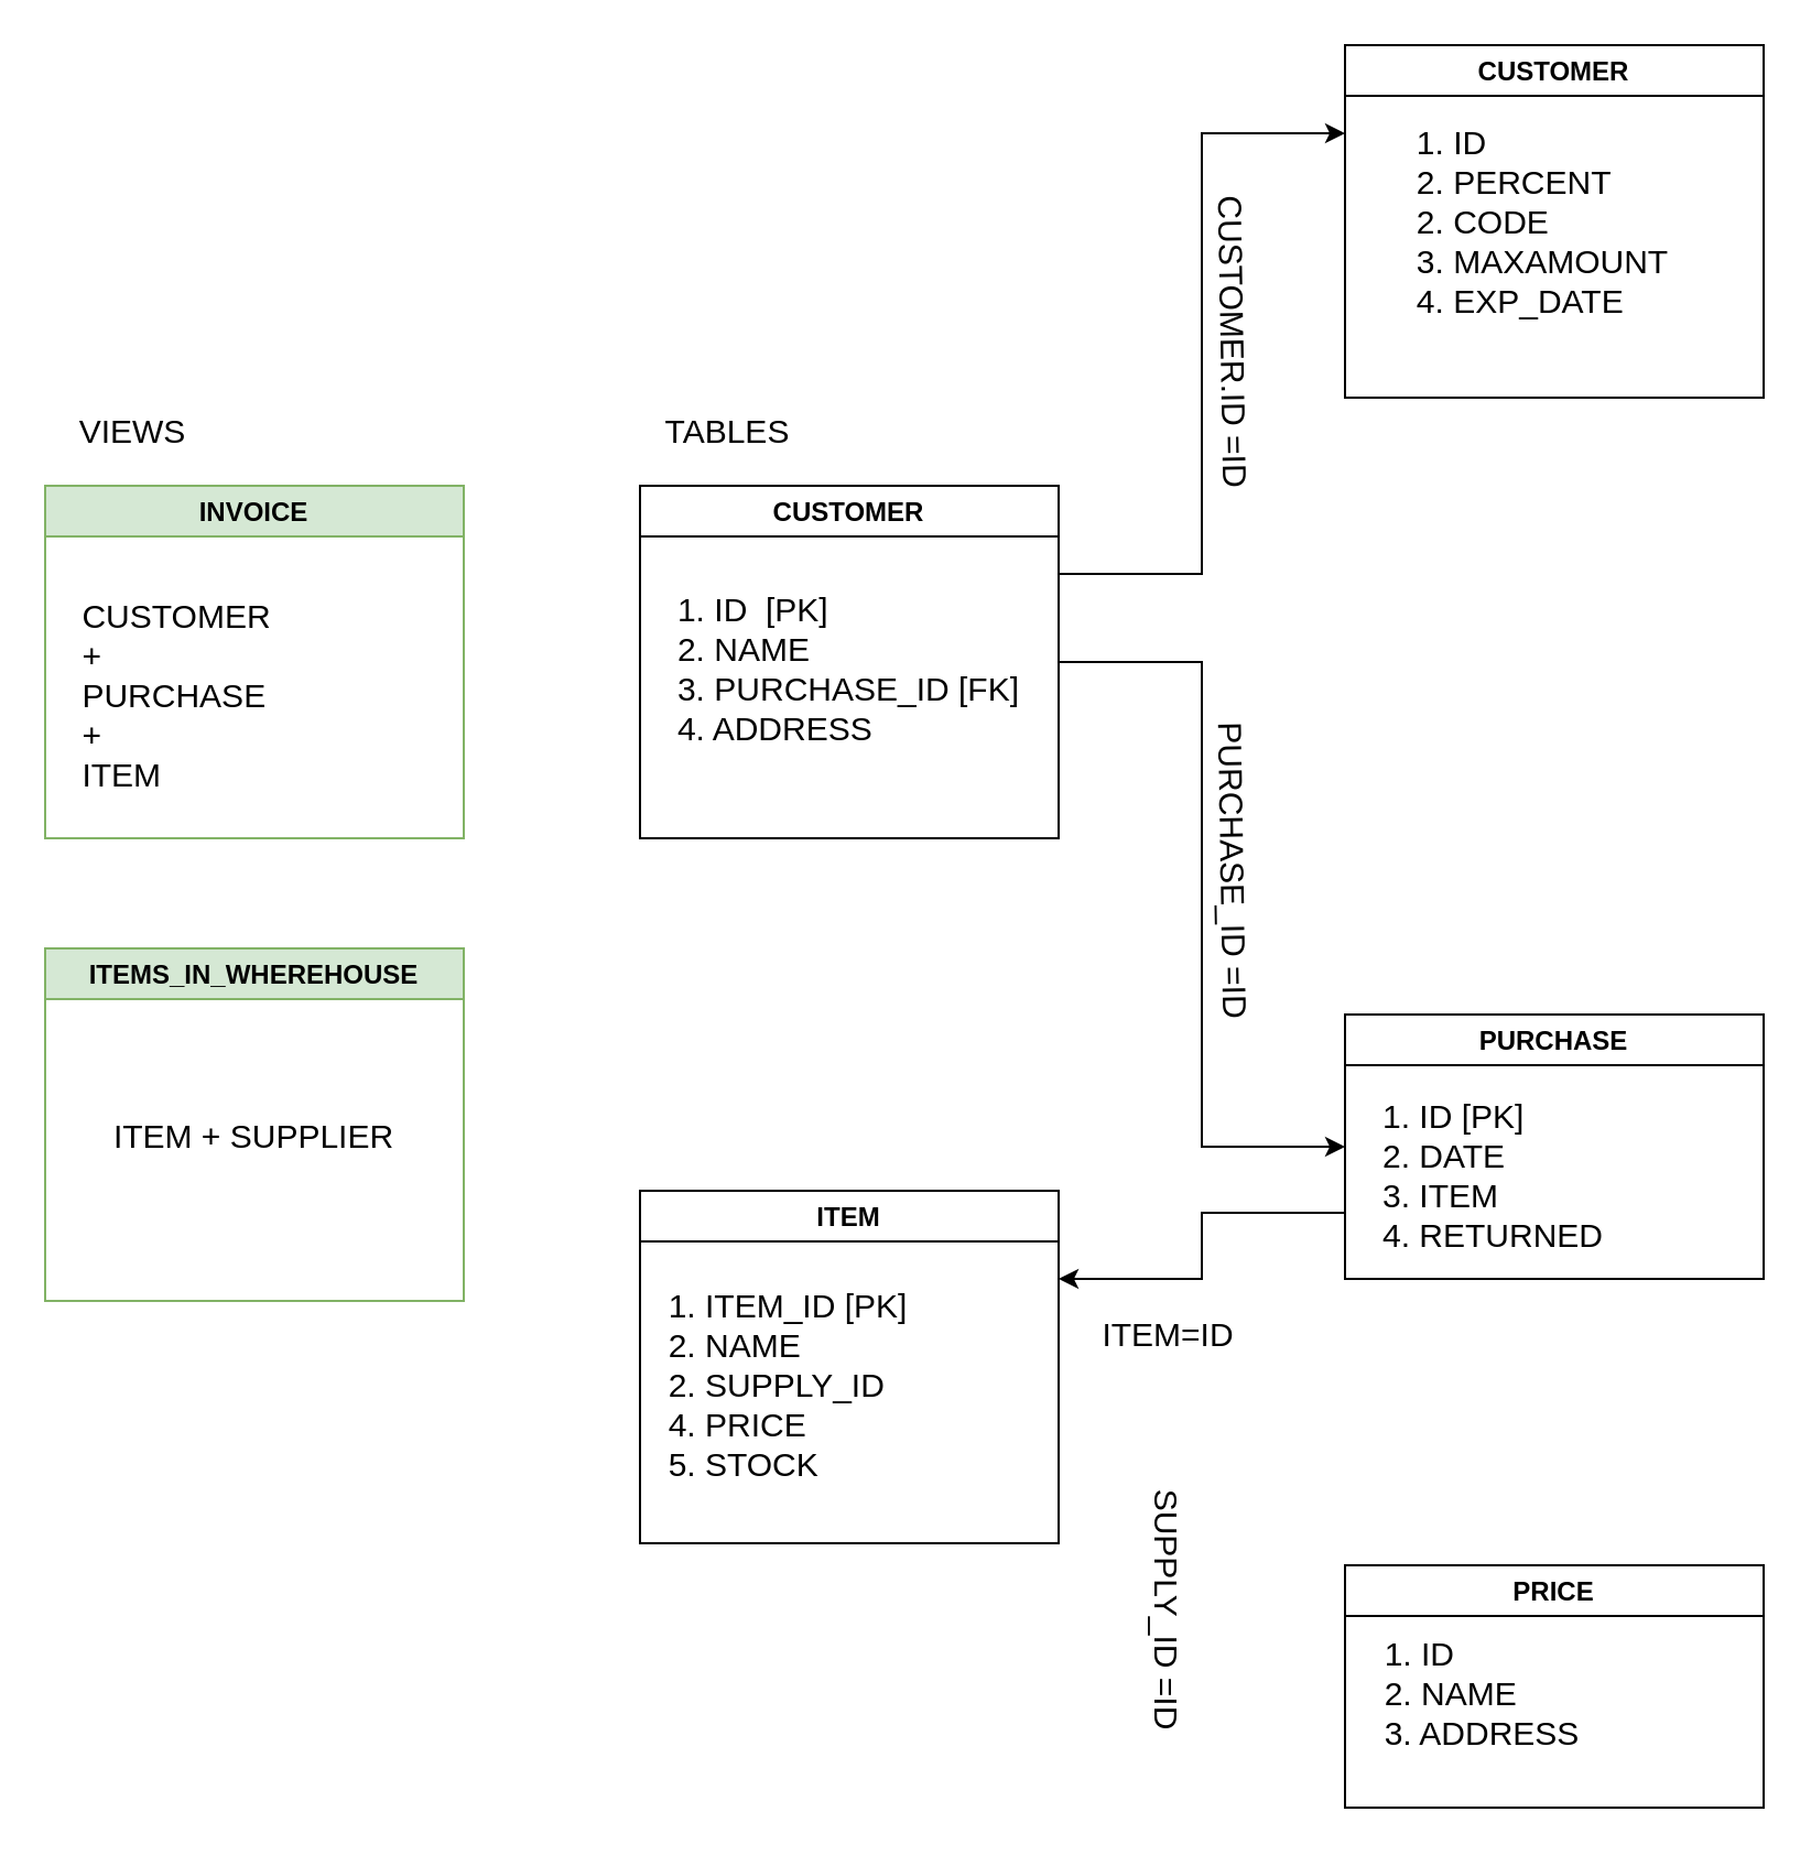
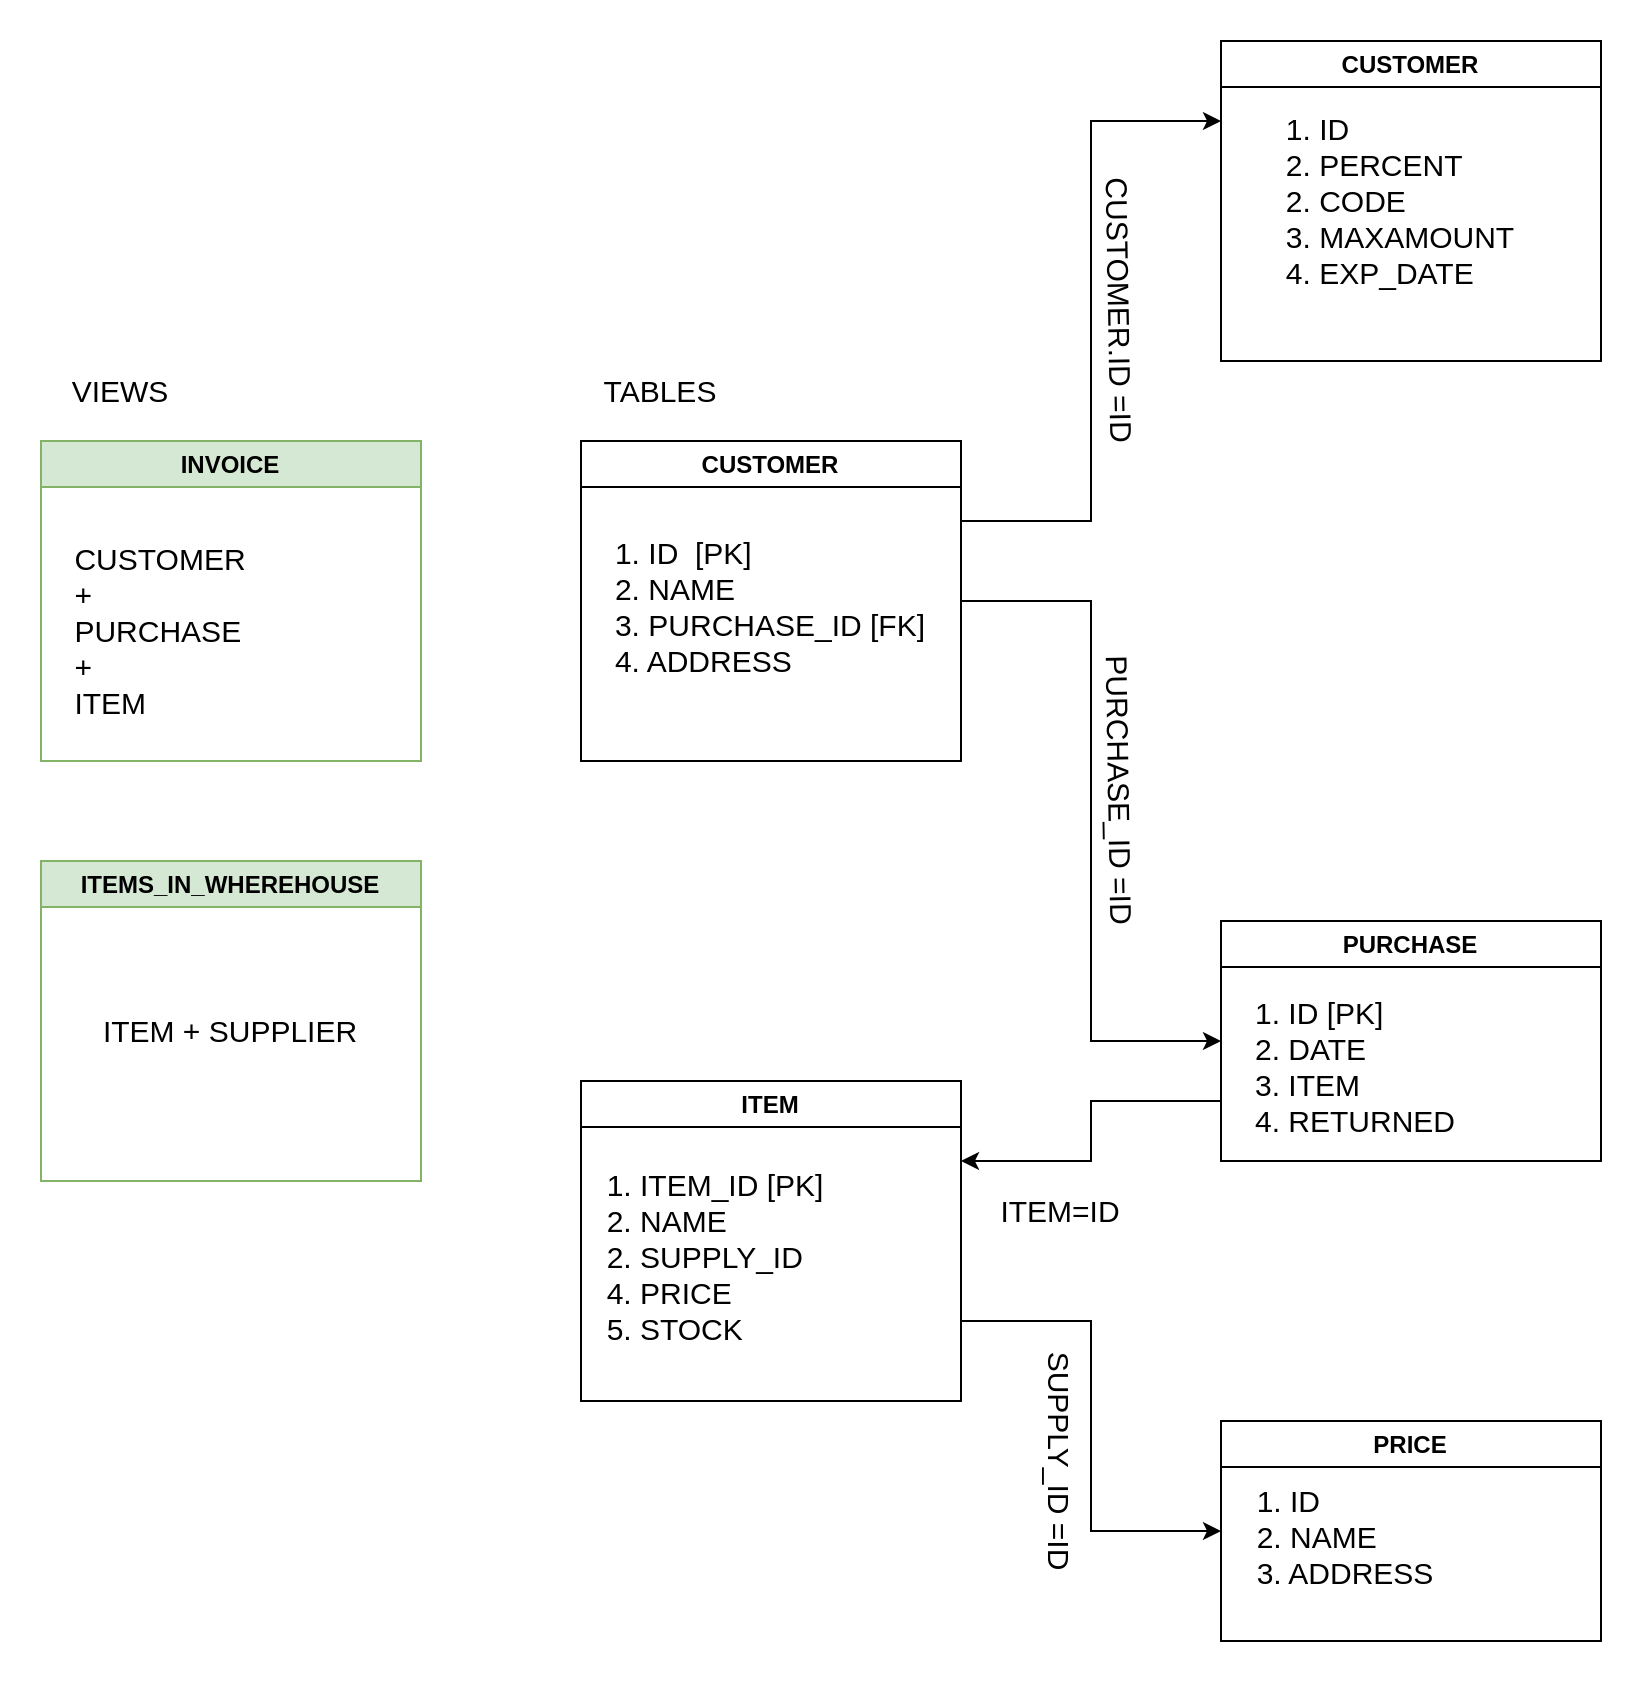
+ <mxCell id="11" style="edgeStyle=orthogonalEdgeStyle;rounded=0;orthogonalLoop=1;jettySize=auto;html=1;exitX=1;exitY=0.75;exitDx=0;exitDy=0;entryX=0;entryY=0.5;entryDx=0;entryDy=0;fontSize=15;" parent="1" source="12" target="14" edge="1"><mxGeometry relative="1" as="geometry" /></mxCell>
